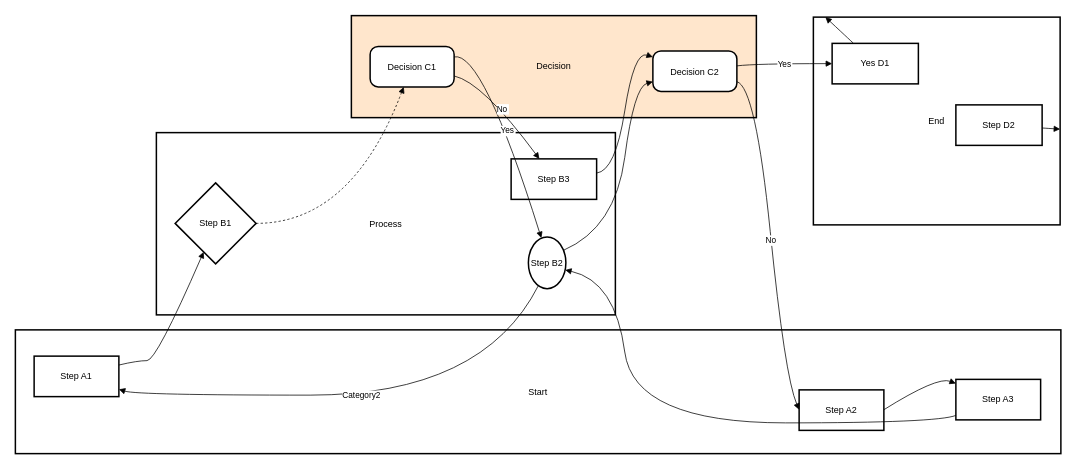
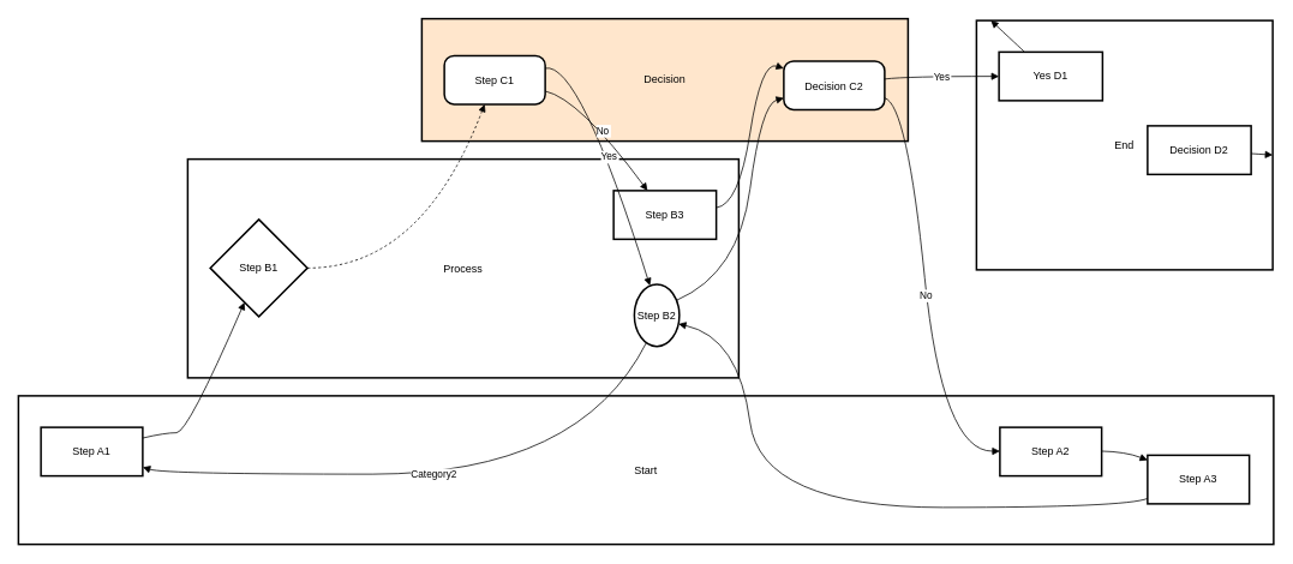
- <mxCell id="12" value="Decision C1" style="rounded=1;arcSize=20;strokeWidth=2" vertex="1" parent="1"><mxGeometry x="493" y="61" width="112" height="54" as="geometry" /></mxCell>
+ <mxCell id="12" value="Step C1" style="rounded=1;arcSize=20;strokeWidth=2" vertex="1" parent="1"><mxGeometry x="493" y="61" width="112" height="54" as="geometry" /></mxCell>
- <mxCell id="15" value="Step D2" style="whiteSpace=wrap;strokeWidth=2;" vertex="1" parent="1"><mxGeometry x="1274" y="139" width="115" height="54" as="geometry" /></mxCell>
+ <mxCell id="15" value="Decision D2" style="whiteSpace=wrap;strokeWidth=2;" vertex="1" parent="1"><mxGeometry x="1274" y="139" width="115" height="54" as="geometry" /></mxCell>
- <mxCell id="7" value="Step A2" style="whiteSpace=wrap;strokeWidth=2;" vertex="1" parent="1"><mxGeometry x="1065" y="519" width="113" height="54" as="geometry" /></mxCell>
+ <mxCell id="7" value="Step A2" style="whiteSpace=wrap;strokeWidth=2;" vertex="1" parent="1"><mxGeometry x="1110" y="474" width="113" height="54" as="geometry" /></mxCell>
